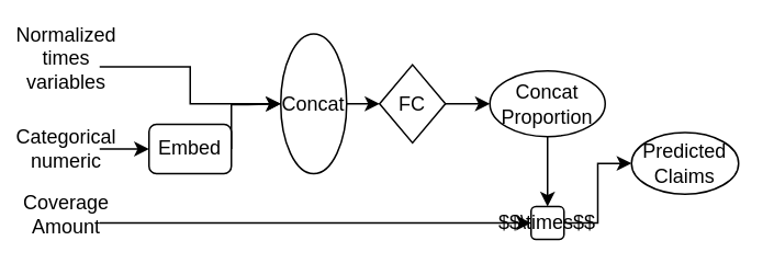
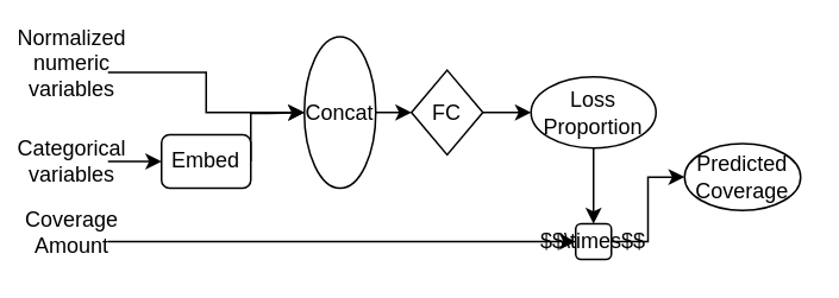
- <mxCell id="3" value="Normalized times variables" style="text;html=1;strokeColor=none;fillColor=none;align=center;verticalAlign=middle;whiteSpace=wrap;rounded=0;" parent="1" vertex="1"><mxGeometry x="20" y="25" width="40" height="20" as="geometry" /></mxCell>
+ <mxCell id="3" value="Normalized numeric variables" style="text;html=1;strokeColor=none;fillColor=none;align=center;verticalAlign=middle;whiteSpace=wrap;rounded=0;" parent="1" vertex="1"><mxGeometry x="20" y="25" width="40" height="20" as="geometry" /></mxCell>
- <mxCell id="13" value="Concat Proportion" style="ellipse;whiteSpace=wrap;html=1;" vertex="1" parent="1"><mxGeometry x="297" y="42.5" width="70" height="40" as="geometry" /></mxCell>
+ <mxCell id="13" value="Loss Proportion" style="ellipse;whiteSpace=wrap;html=1;" vertex="1" parent="1"><mxGeometry x="297" y="42.5" width="70" height="40" as="geometry" /></mxCell>
- <mxCell id="5" value="Categorical numeric" style="text;html=1;strokeColor=none;fillColor=none;align=center;verticalAlign=middle;whiteSpace=wrap;rounded=0;" parent="1" vertex="1"><mxGeometry x="20" y="80" width="40" height="20" as="geometry" /></mxCell>
+ <mxCell id="5" value="Categorical variables" style="text;html=1;strokeColor=none;fillColor=none;align=center;verticalAlign=middle;whiteSpace=wrap;rounded=0;" parent="1" vertex="1"><mxGeometry x="20" y="80" width="40" height="20" as="geometry" /></mxCell>
- <mxCell id="18" value="Predicted&lt;br&gt;Claims" style="ellipse;whiteSpace=wrap;html=1;" vertex="1" parent="1"><mxGeometry x="383" y="80" width="65" height="37.5" as="geometry" /></mxCell>
+ <mxCell id="18" value="Predicted&lt;br&gt;Coverage" style="ellipse;whiteSpace=wrap;html=1;" vertex="1" parent="1"><mxGeometry x="383" y="80" width="65" height="37.5" as="geometry" /></mxCell>
